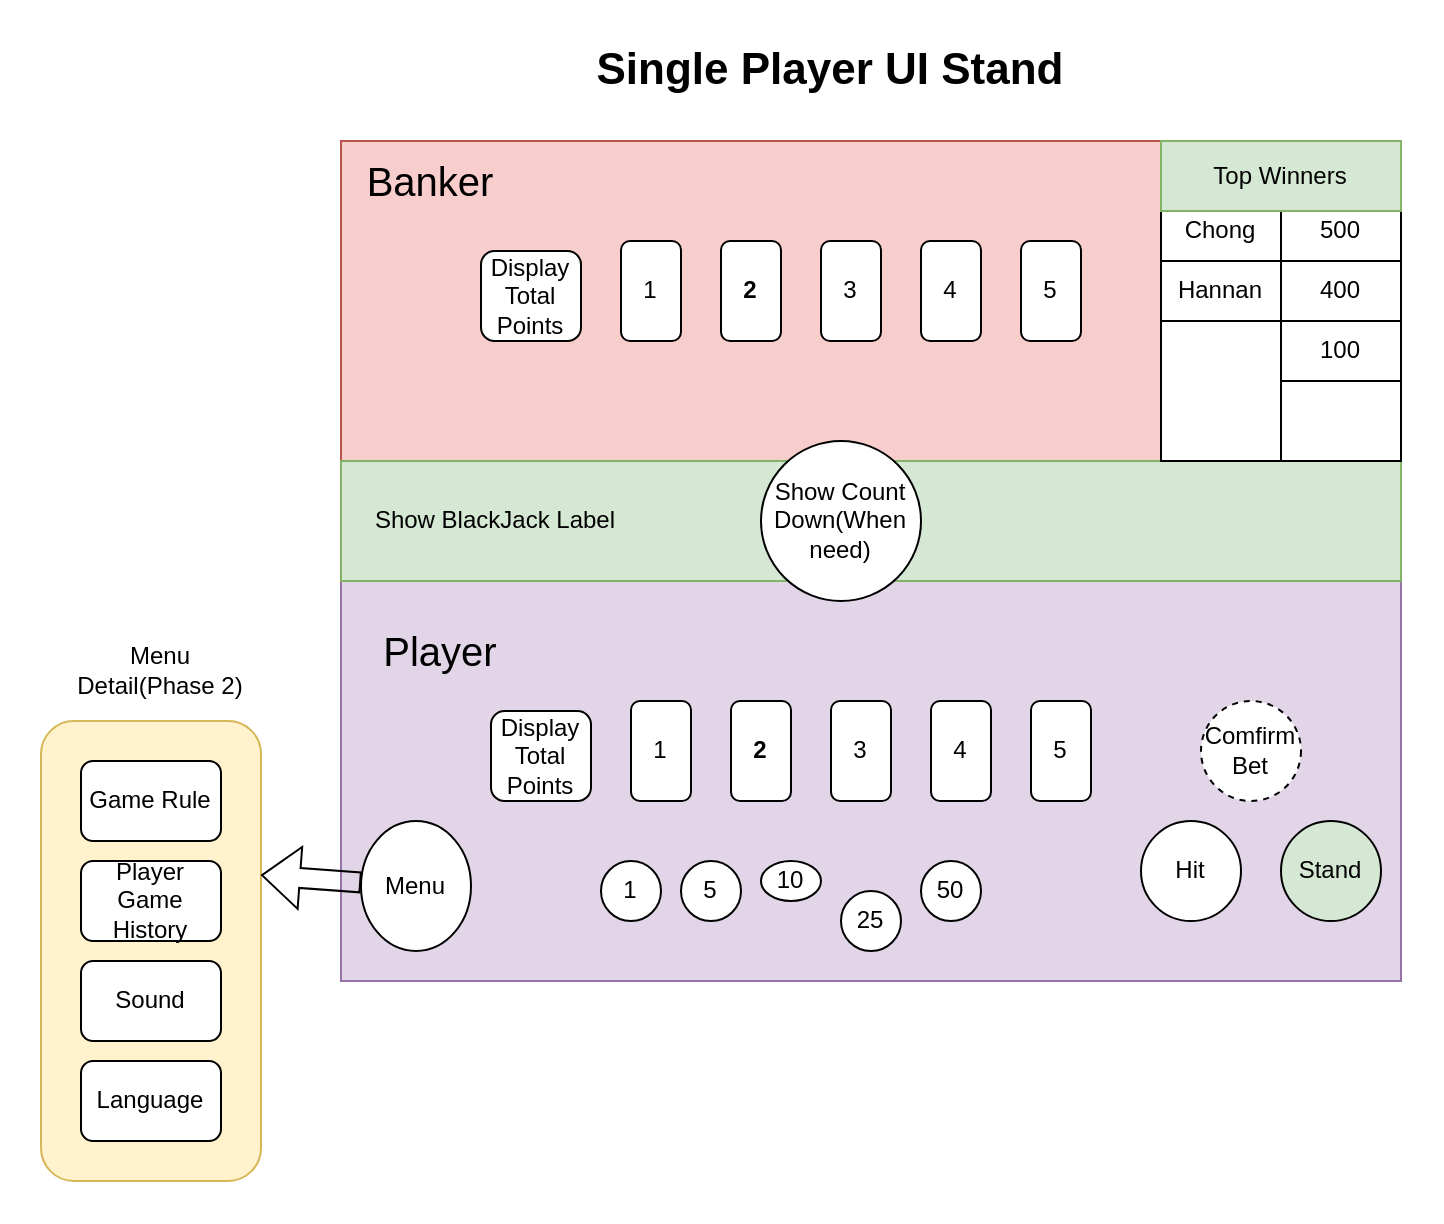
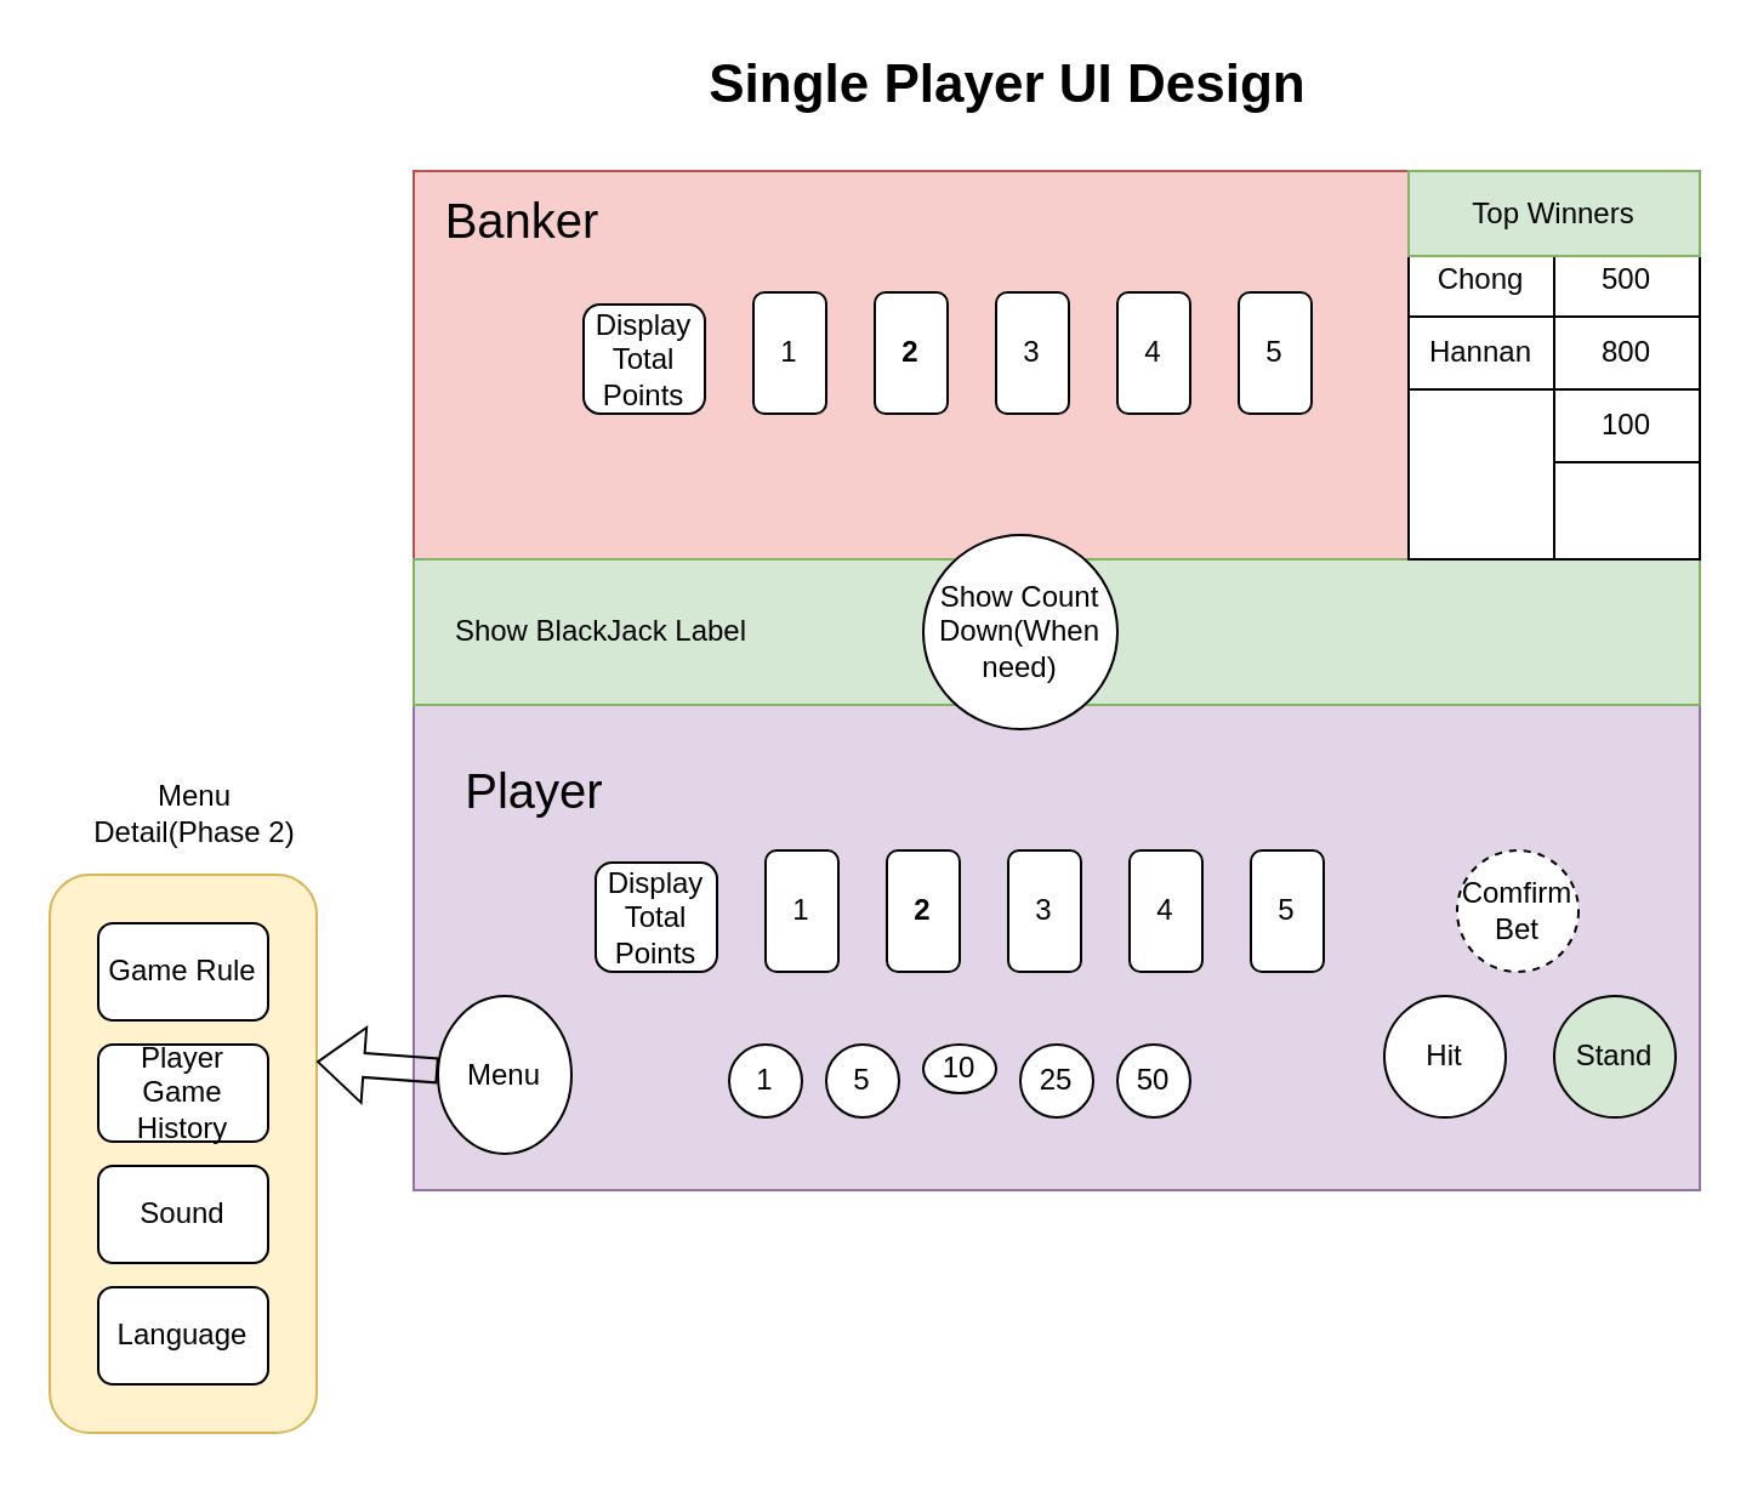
- <mxCell id="45" value="Single Player UI Stand" style="text;html=1;strokeColor=none;fillColor=none;align=center;verticalAlign=middle;whiteSpace=wrap;rounded=0;fontStyle=1;fontSize=22;" vertex="1" parent="1"><mxGeometry x="290" y="20" width="250" height="30" as="geometry" /></mxCell>
+ <mxCell id="45" value="Single Player UI Design" style="text;html=1;strokeColor=none;fillColor=none;align=center;verticalAlign=middle;whiteSpace=wrap;rounded=0;fontStyle=1;fontSize=22;" vertex="1" parent="1"><mxGeometry x="290" y="20" width="250" height="30" as="geometry" /></mxCell>
- <mxCell id="27" value="400" style="rounded=0;whiteSpace=wrap;html=1;" vertex="1" parent="1"><mxGeometry x="640" y="130" width="60" height="30" as="geometry" /></mxCell>
+ <mxCell id="27" value="800" style="rounded=0;whiteSpace=wrap;html=1;" vertex="1" parent="1"><mxGeometry x="640" y="130" width="60" height="30" as="geometry" /></mxCell>
- <mxCell id="12" value="25" style="ellipse;whiteSpace=wrap;html=1;aspect=fixed;" vertex="1" parent="1"><mxGeometry x="420" y="445" width="30" height="30" as="geometry" /></mxCell>
+ <mxCell id="12" value="25" style="ellipse;whiteSpace=wrap;html=1;aspect=fixed;" vertex="1" parent="1"><mxGeometry x="420" y="430" width="30" height="30" as="geometry" /></mxCell>
